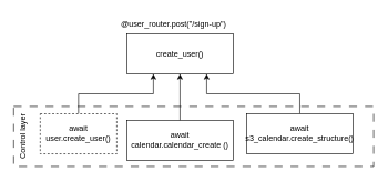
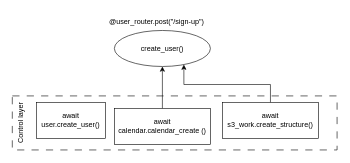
- <mxCell id="3" value="create_user()" style="rounded=0;whiteSpace=wrap;html=1;" vertex="1" parent="1"><mxGeometry x="190" y="50" width="160" height="60" as="geometry" /></mxCell>
+ <mxCell id="3" value="create_user()" style="ellipse;whiteSpace=wrap;html=1;" vertex="1" parent="1"><mxGeometry x="190" y="50" width="160" height="60" as="geometry" /></mxCell>
- <mxCell id="5" style="edgeStyle=orthogonalEdgeStyle;rounded=0;orthogonalLoop=1;jettySize=auto;html=1;exitX=0.5;exitY=0;exitDx=0;exitDy=0;entryX=0.25;entryY=1;entryDx=0;entryDy=0;" edge="1" parent="1" source="6" target="3"><mxGeometry relative="1" as="geometry" /></mxCell>
- <mxCell id="6" value="await user.create_user()" style="rounded=0;whiteSpace=wrap;html=1;dashed=1;" vertex="1" parent="1"><mxGeometry x="60" y="170" width="115" height="60" as="geometry" /></mxCell>
+ <mxCell id="6" value="await user.create_user()" style="rounded=0;whiteSpace=wrap;html=1;" vertex="1" parent="1"><mxGeometry x="60" y="170" width="115" height="60" as="geometry" /></mxCell>
- <mxCell id="10" value="await s3_calendar.create_structure()" style="rounded=0;whiteSpace=wrap;html=1;" vertex="1" parent="1"><mxGeometry x="370" y="170" width="160" height="60" as="geometry" /></mxCell>
+ <mxCell id="10" value="await s3_work.create_structure()" style="rounded=0;whiteSpace=wrap;html=1;" vertex="1" parent="1"><mxGeometry x="370" y="170" width="160" height="60" as="geometry" /></mxCell>
